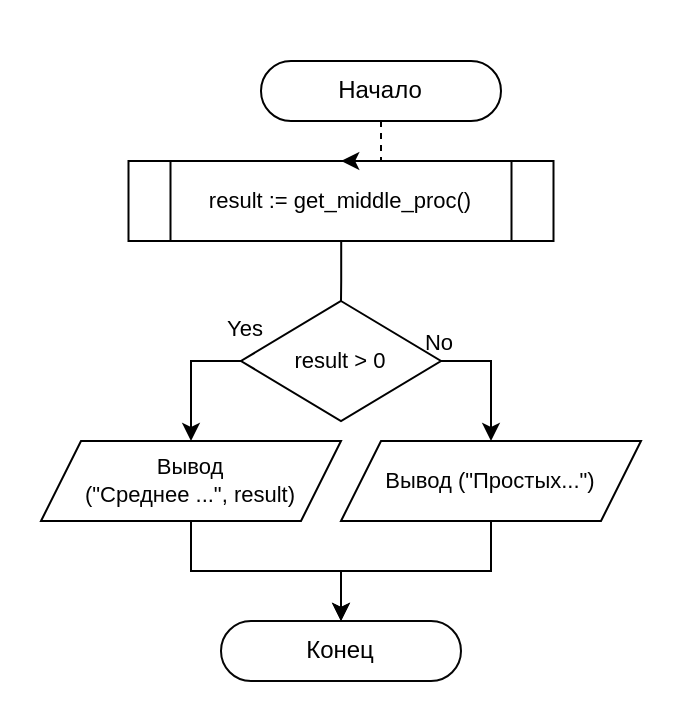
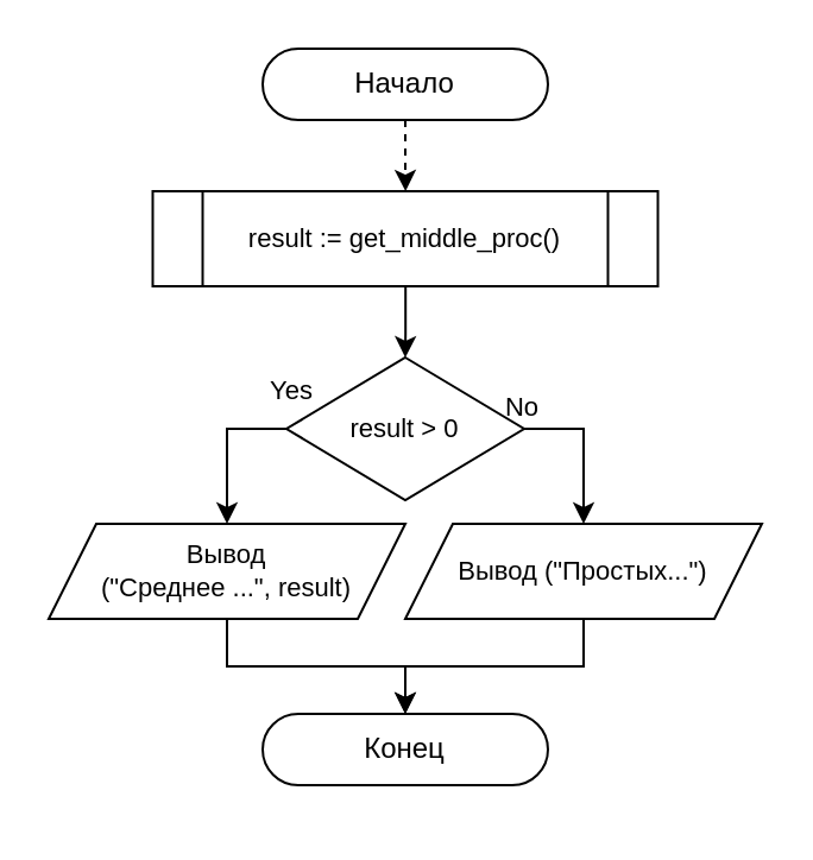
- <mxCell id="3" value="&lt;font color=&quot;#000000&quot;&gt;Начало&lt;/font&gt;" style="rounded=1;whiteSpace=wrap;html=1;fontSize=12;glass=0;strokeWidth=1;shadow=0;arcSize=50;strokeColor=#000000;fillColor=none;" parent="1" vertex="1"><mxGeometry x="130" y="30" width="120" height="30" as="geometry" /></mxCell>
+ <mxCell id="3" value="&lt;font color=&quot;#000000&quot;&gt;Начало&lt;/font&gt;" style="rounded=1;whiteSpace=wrap;html=1;fontSize=12;glass=0;strokeWidth=1;shadow=0;arcSize=50;strokeColor=#000000;fillColor=none;" parent="1" vertex="1"><mxGeometry x="110" y="20" width="120" height="30" as="geometry" /></mxCell>
- <mxCell id="12" style="edgeStyle=orthogonalEdgeStyle;rounded=0;orthogonalLoop=1;jettySize=auto;html=1;strokeColor=#000000;endArrow=none;" parent="1" source="13" target="9" edge="1"><mxGeometry relative="1" as="geometry" /></mxCell>
+ <mxCell id="12" style="edgeStyle=orthogonalEdgeStyle;rounded=0;orthogonalLoop=1;jettySize=auto;html=1;strokeColor=#000000;" parent="1" source="13" target="9" edge="1"><mxGeometry relative="1" as="geometry" /></mxCell>
- <mxCell id="4" value="&lt;font color=&quot;#000000&quot;&gt;Конец&lt;/font&gt;" style="rounded=1;whiteSpace=wrap;html=1;fontSize=12;glass=0;strokeWidth=1;shadow=0;arcSize=50;strokeColor=#050505;fillColor=none;" parent="1" vertex="1"><mxGeometry x="110" y="310" width="120" height="30" as="geometry" /></mxCell>
+ <mxCell id="4" value="&lt;font color=&quot;#000000&quot;&gt;Конец&lt;/font&gt;" style="rounded=1;whiteSpace=wrap;html=1;fontSize=12;glass=0;strokeWidth=1;shadow=0;arcSize=50;strokeColor=#050505;fillColor=none;" parent="1" vertex="1"><mxGeometry x="110" y="300" width="120" height="30" as="geometry" /></mxCell>
